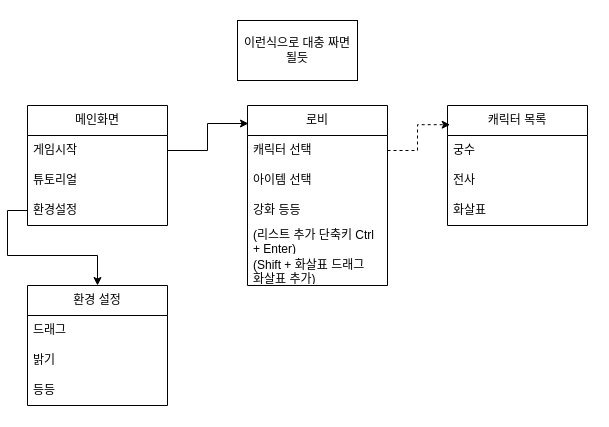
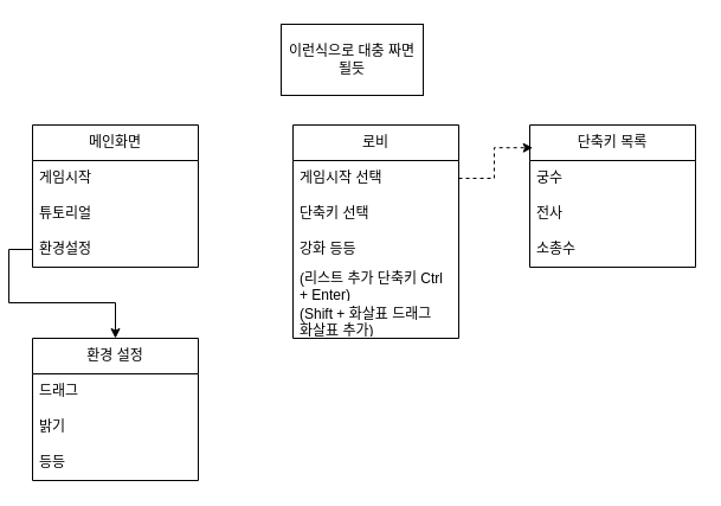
- <mxCell id="13" value="캐릭터 목록" style="swimlane;fontStyle=0;childLayout=stackLayout;horizontal=1;startSize=30;horizontalStack=0;resizeParent=1;resizeParentMax=0;resizeLast=0;collapsible=1;marginBottom=0;whiteSpace=wrap;html=1;" vertex="1" parent="1"><mxGeometry x="440" y="105" width="140" height="120" as="geometry" /></mxCell>
+ <mxCell id="13" value="단축키 목록" style="swimlane;fontStyle=0;childLayout=stackLayout;horizontal=1;startSize=30;horizontalStack=0;resizeParent=1;resizeParentMax=0;resizeLast=0;collapsible=1;marginBottom=0;whiteSpace=wrap;html=1;" vertex="1" parent="1"><mxGeometry x="440" y="105" width="140" height="120" as="geometry" /></mxCell>
- <mxCell id="17" style="edgeStyle=orthogonalEdgeStyle;rounded=0;orthogonalLoop=1;jettySize=auto;html=1;entryX=0.007;entryY=0.1;entryDx=0;entryDy=0;entryPerimeter=0;" edge="1" parent="1" source="3" target="6"><mxGeometry relative="1" as="geometry"><mxPoint x="290" y="105" as="targetPoint" /></mxGeometry></mxCell>
- <mxCell id="7" value="캐릭터 선택" style="text;strokeColor=none;fillColor=none;align=left;verticalAlign=middle;spacingLeft=4;spacingRight=4;overflow=hidden;points=[[0,0.5],[1,0.5]];portConstraint=eastwest;rotatable=0;whiteSpace=wrap;html=1;" vertex="1" parent="6"><mxGeometry y="30" width="140" height="30" as="geometry" /></mxCell>
+ <mxCell id="7" value="게임시작 선택" style="text;strokeColor=none;fillColor=none;align=left;verticalAlign=middle;spacingLeft=4;spacingRight=4;overflow=hidden;points=[[0,0.5],[1,0.5]];portConstraint=eastwest;rotatable=0;whiteSpace=wrap;html=1;" vertex="1" parent="6"><mxGeometry y="30" width="140" height="30" as="geometry" /></mxCell>
- <mxCell id="8" value="아이템 선택" style="text;strokeColor=none;fillColor=none;align=left;verticalAlign=middle;spacingLeft=4;spacingRight=4;overflow=hidden;points=[[0,0.5],[1,0.5]];portConstraint=eastwest;rotatable=0;whiteSpace=wrap;html=1;" vertex="1" parent="6"><mxGeometry y="60" width="140" height="30" as="geometry" /></mxCell>
+ <mxCell id="8" value="단축키 선택" style="text;strokeColor=none;fillColor=none;align=left;verticalAlign=middle;spacingLeft=4;spacingRight=4;overflow=hidden;points=[[0,0.5],[1,0.5]];portConstraint=eastwest;rotatable=0;whiteSpace=wrap;html=1;" vertex="1" parent="6"><mxGeometry y="60" width="140" height="30" as="geometry" /></mxCell>
- <mxCell id="16" value="화살표" style="text;strokeColor=none;fillColor=none;align=left;verticalAlign=middle;spacingLeft=4;spacingRight=4;overflow=hidden;points=[[0,0.5],[1,0.5]];portConstraint=eastwest;rotatable=0;whiteSpace=wrap;html=1;" vertex="1" parent="13"><mxGeometry y="90" width="140" height="30" as="geometry" /></mxCell>
+ <mxCell id="16" value="소총수" style="text;strokeColor=none;fillColor=none;align=left;verticalAlign=middle;spacingLeft=4;spacingRight=4;overflow=hidden;points=[[0,0.5],[1,0.5]];portConstraint=eastwest;rotatable=0;whiteSpace=wrap;html=1;" vertex="1" parent="13"><mxGeometry y="90" width="140" height="30" as="geometry" /></mxCell>
